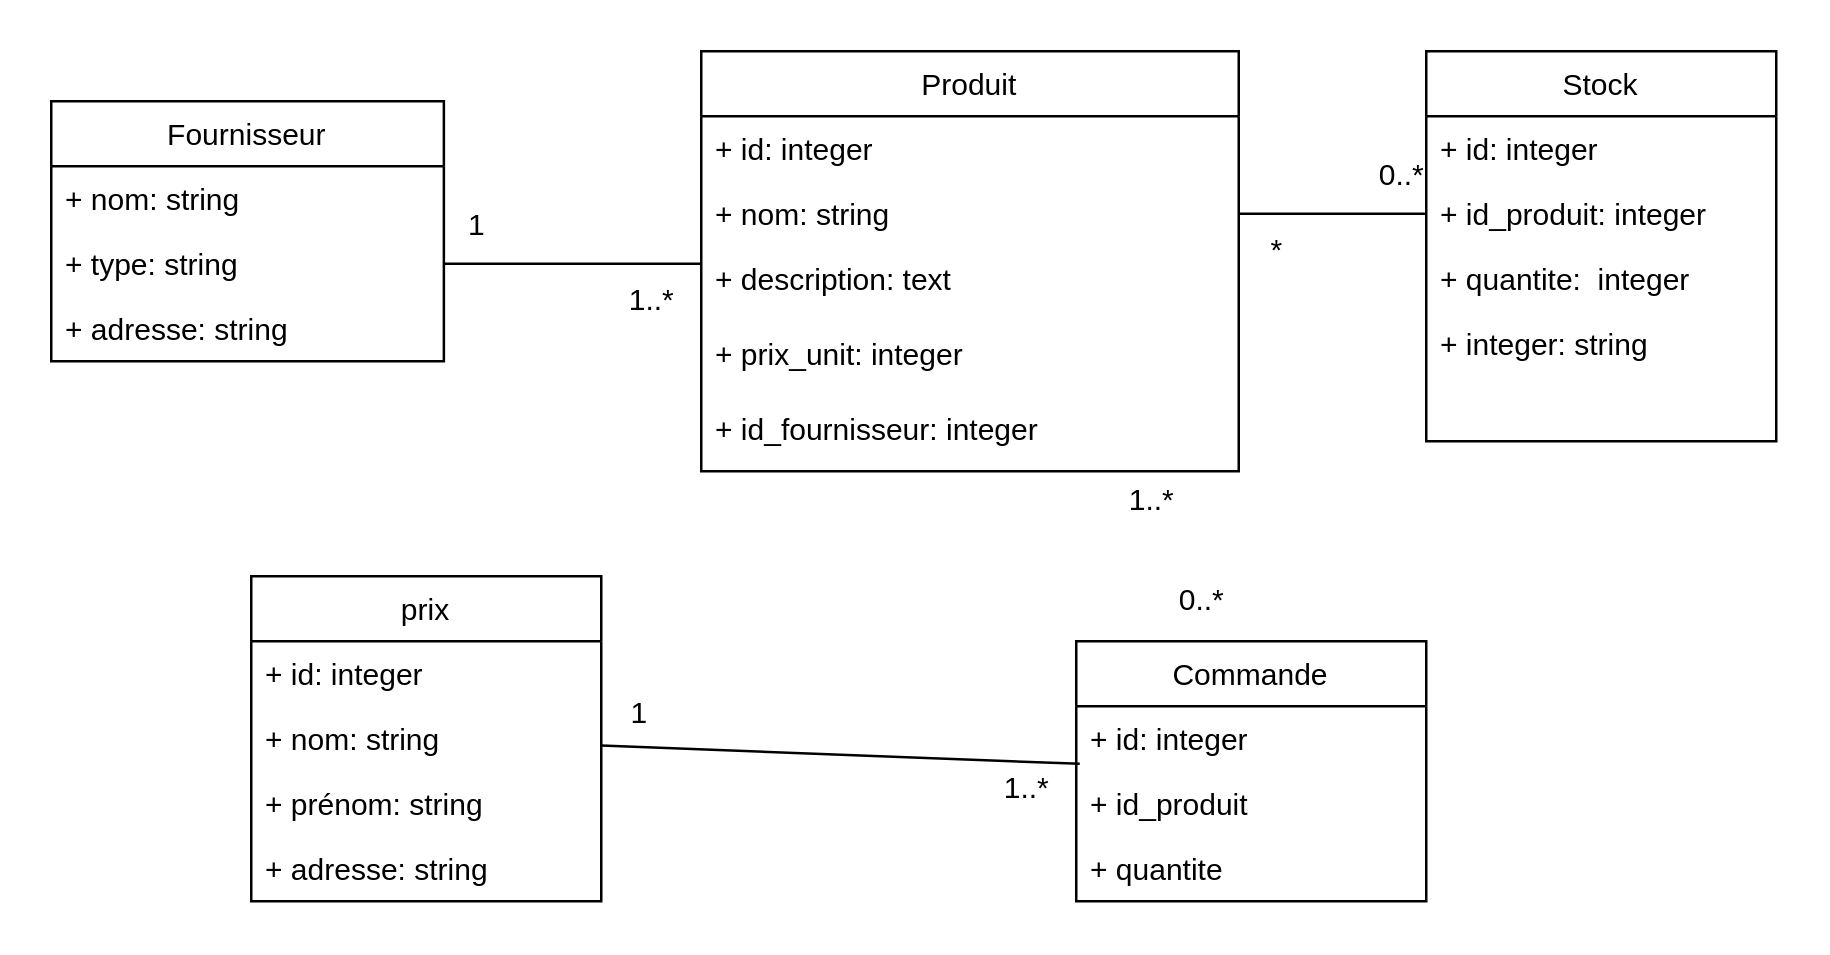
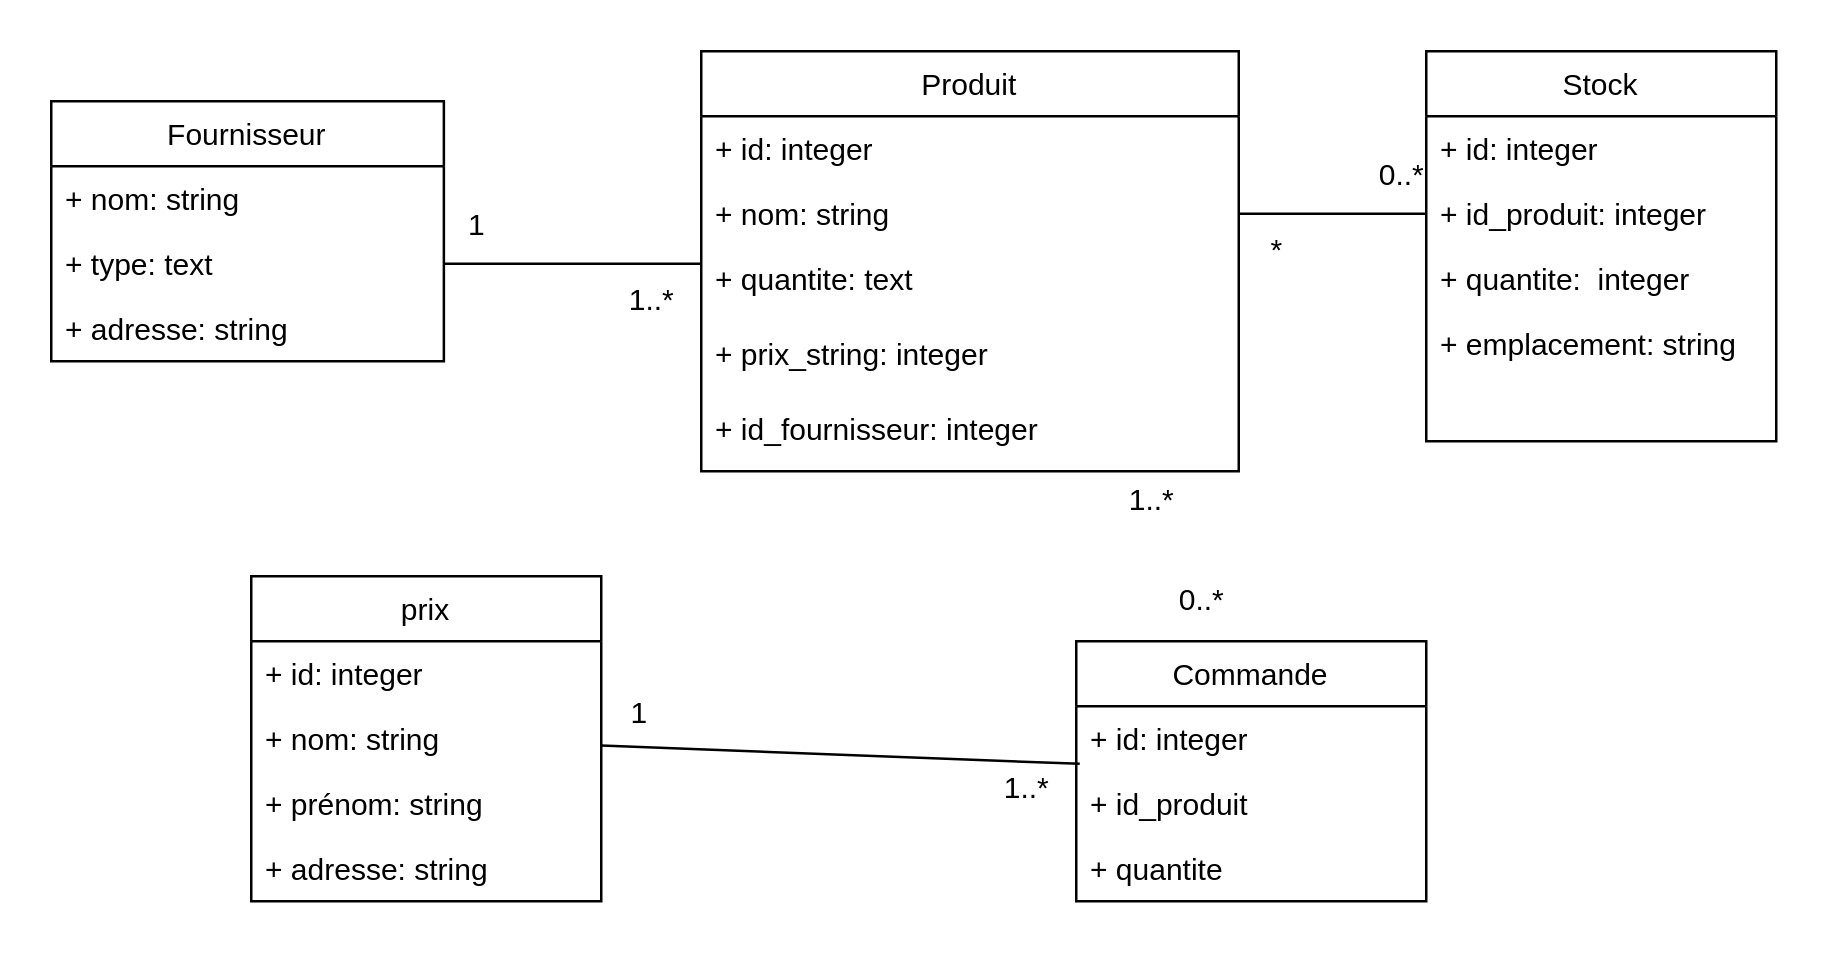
- <mxCell id="4" value="+ type: string" style="text;strokeColor=none;fillColor=none;align=left;verticalAlign=top;spacingLeft=4;spacingRight=4;overflow=hidden;rotatable=0;points=[[0,0.5],[1,0.5]];portConstraint=eastwest;" vertex="1" parent="2"><mxGeometry y="52" width="157.05" height="26" as="geometry" /></mxCell>
+ <mxCell id="4" value="+ type: text" style="text;strokeColor=none;fillColor=none;align=left;verticalAlign=top;spacingLeft=4;spacingRight=4;overflow=hidden;rotatable=0;points=[[0,0.5],[1,0.5]];portConstraint=eastwest;" vertex="1" parent="2"><mxGeometry y="52" width="157.05" height="26" as="geometry" /></mxCell>
- <mxCell id="9" value="+ description: text&#10;" style="text;strokeColor=none;fillColor=none;align=left;verticalAlign=top;spacingLeft=4;spacingRight=4;overflow=hidden;rotatable=0;points=[[0,0.5],[1,0.5]];portConstraint=eastwest;" vertex="1" parent="6"><mxGeometry y="78" width="215" height="30" as="geometry" /></mxCell>
+ <mxCell id="9" value="+ quantite: text&#10;" style="text;strokeColor=none;fillColor=none;align=left;verticalAlign=top;spacingLeft=4;spacingRight=4;overflow=hidden;rotatable=0;points=[[0,0.5],[1,0.5]];portConstraint=eastwest;" vertex="1" parent="6"><mxGeometry y="78" width="215" height="30" as="geometry" /></mxCell>
- <mxCell id="16" value="+ integer: string" style="text;strokeColor=none;fillColor=none;align=left;verticalAlign=top;spacingLeft=4;spacingRight=4;overflow=hidden;rotatable=0;points=[[0,0.5],[1,0.5]];portConstraint=eastwest;glass=0;" vertex="1" parent="12"><mxGeometry y="104" width="140" height="26" as="geometry" /></mxCell>
+ <mxCell id="16" value="+ emplacement: string" style="text;strokeColor=none;fillColor=none;align=left;verticalAlign=top;spacingLeft=4;spacingRight=4;overflow=hidden;rotatable=0;points=[[0,0.5],[1,0.5]];portConstraint=eastwest;glass=0;" vertex="1" parent="12"><mxGeometry y="104" width="140" height="26" as="geometry" /></mxCell>
- <mxCell id="10" value="+ prix_unit: integer" style="text;strokeColor=none;fillColor=none;align=left;verticalAlign=top;spacingLeft=4;spacingRight=4;overflow=hidden;rotatable=0;points=[[0,0.5],[1,0.5]];portConstraint=eastwest;" vertex="1" parent="6"><mxGeometry y="108" width="215" height="30" as="geometry" /></mxCell>
+ <mxCell id="10" value="+ prix_string: integer" style="text;strokeColor=none;fillColor=none;align=left;verticalAlign=top;spacingLeft=4;spacingRight=4;overflow=hidden;rotatable=0;points=[[0,0.5],[1,0.5]];portConstraint=eastwest;" vertex="1" parent="6"><mxGeometry y="108" width="215" height="30" as="geometry" /></mxCell>
